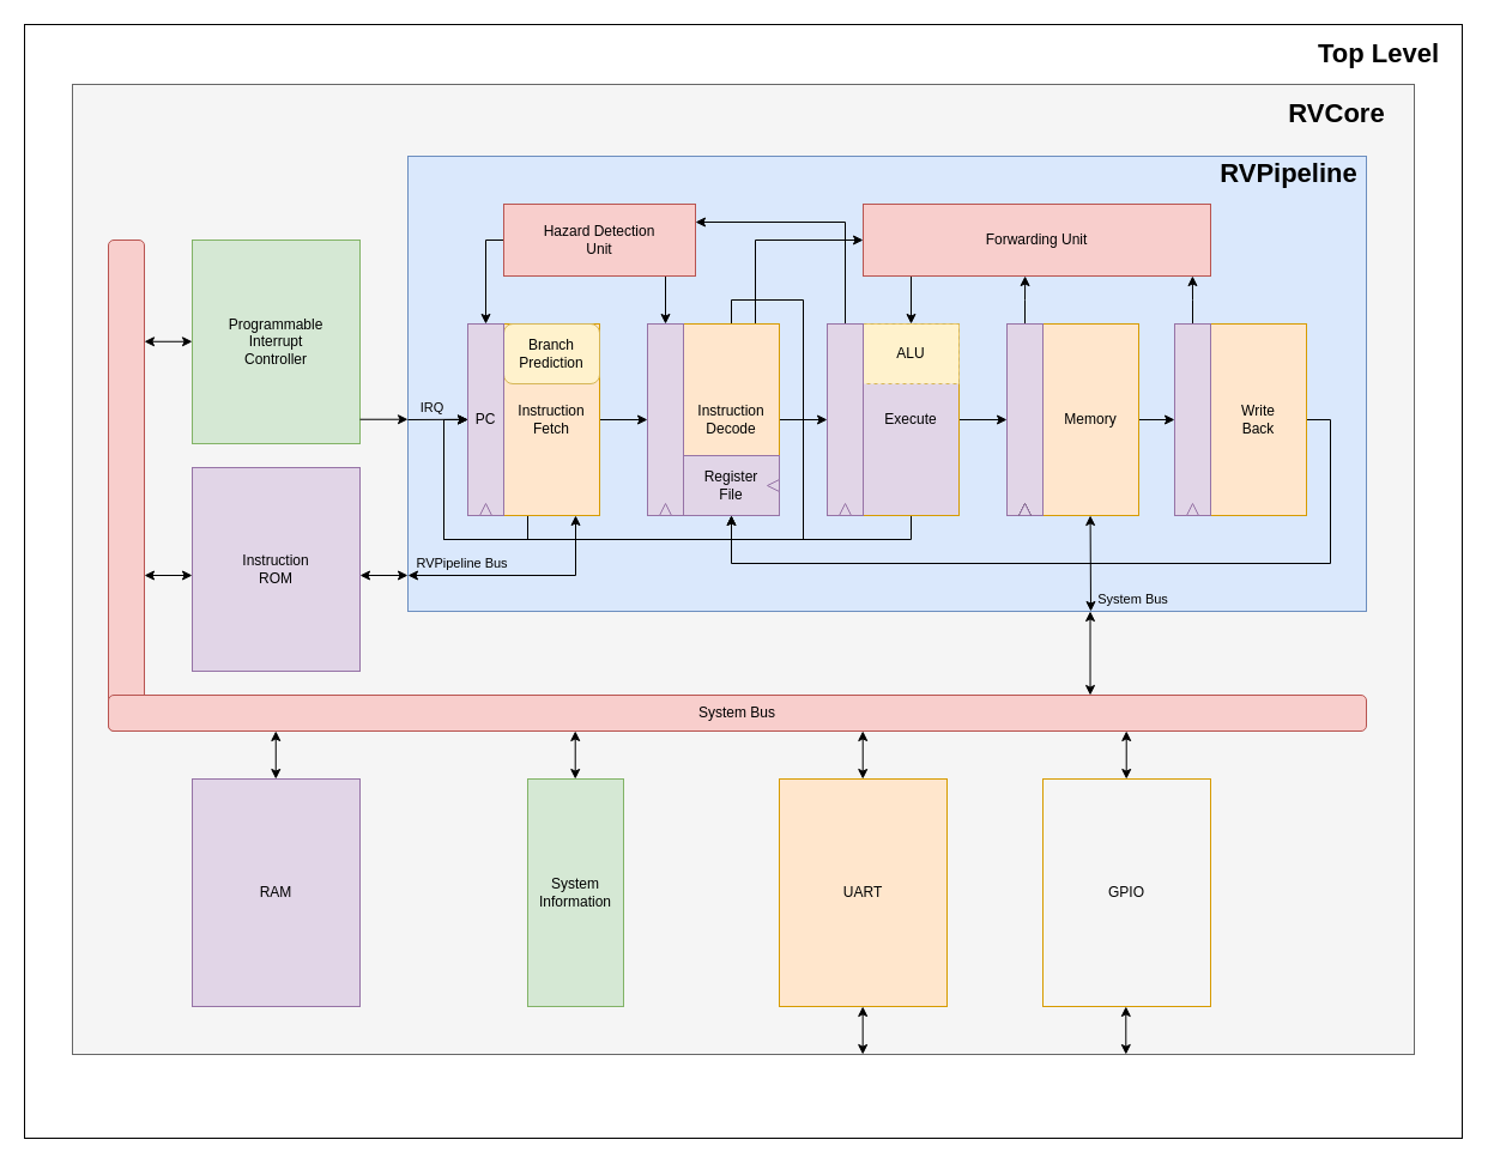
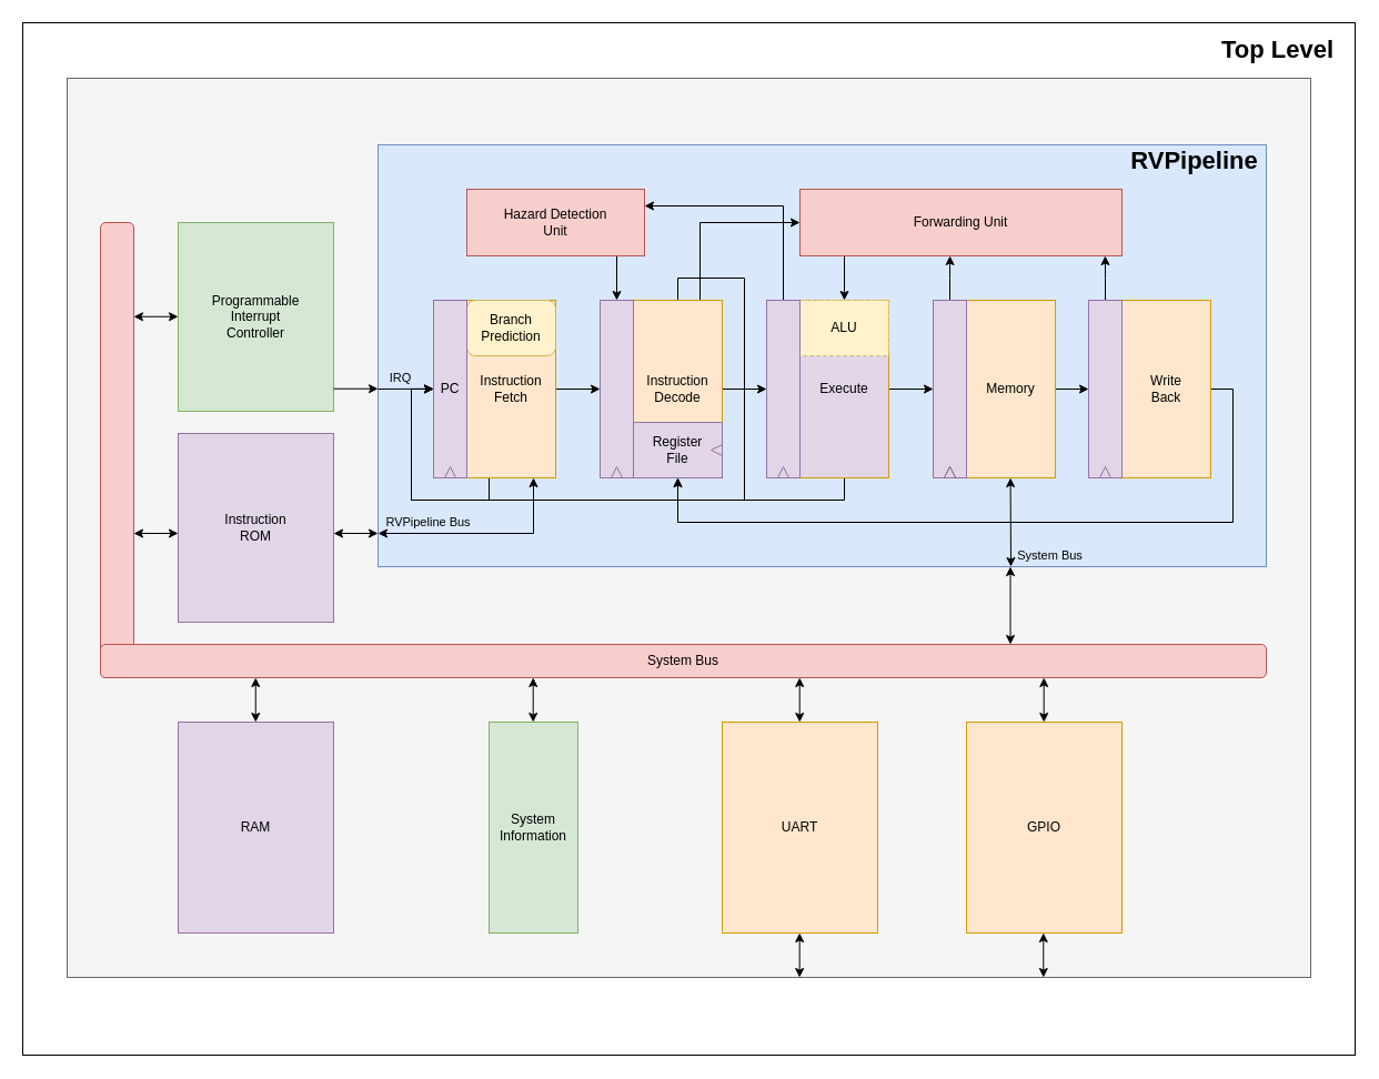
- <mxCell id="65" value="RVCore" style="text;html=1;align=center;verticalAlign=middle;resizable=0;points=[];autosize=1;fontStyle=1;fontSize=22;" parent="1" vertex="1"><mxGeometry x="1065" y="80" width="100" height="30" as="geometry" /></mxCell>
- <mxCell id="35" style="edgeStyle=orthogonalEdgeStyle;rounded=0;orthogonalLoop=1;jettySize=auto;html=1;exitX=0;exitY=0.5;exitDx=0;exitDy=0;entryX=0.5;entryY=0;entryDx=0;entryDy=0;" parent="1" source="37" target="66" edge="1"><mxGeometry relative="1" as="geometry"><Array as="points"><mxPoint x="405" y="200" /></Array></mxGeometry></mxCell>
- <mxCell id="61" value="GPIO" style="rounded=0;whiteSpace=wrap;html=1;fillColor=#f5f5f5;strokeColor=#d79b00;" parent="1" vertex="1"><mxGeometry x="870" y="650" width="140" height="190" as="geometry" /></mxCell>
+ <mxCell id="61" value="GPIO" style="rounded=0;whiteSpace=wrap;html=1;fillColor=#ffe6cc;strokeColor=#d79b00;" parent="1" vertex="1"><mxGeometry x="870" y="650" width="140" height="190" as="geometry" /></mxCell>
